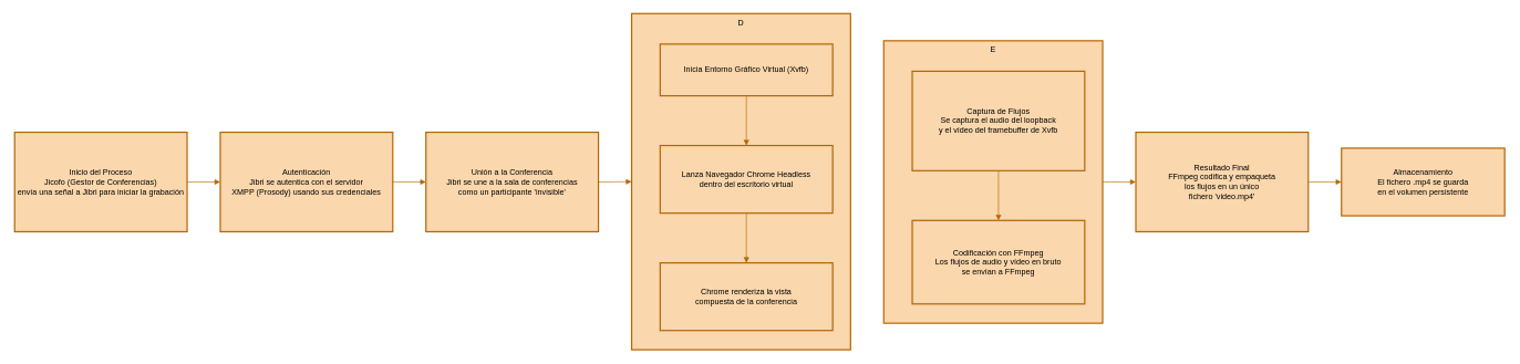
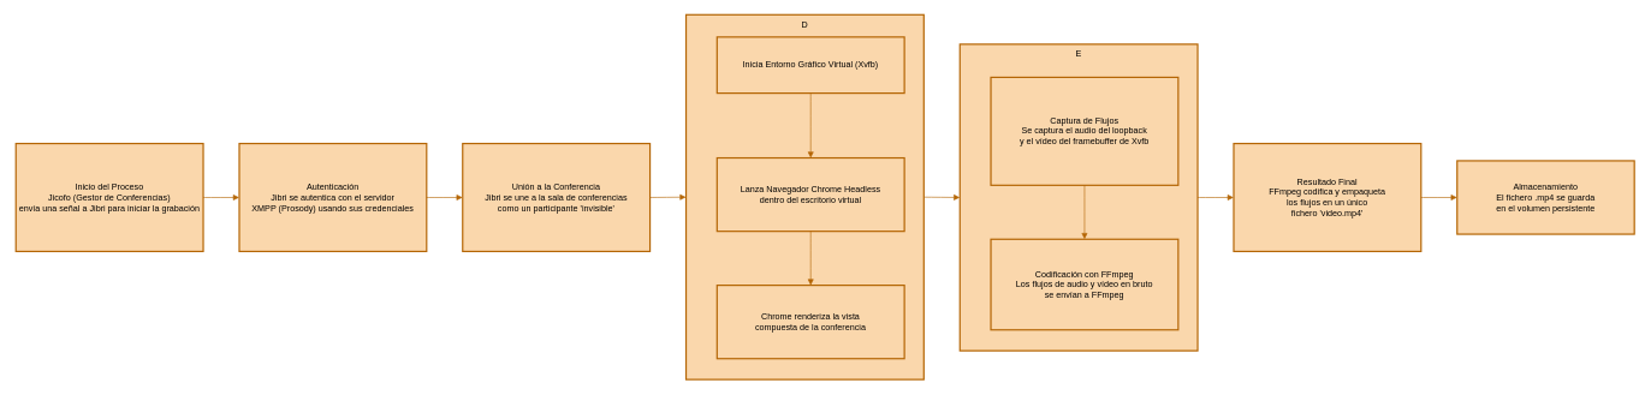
- <mxCell id="7" value="Inicia Entorno Gráfico Virtual (Xvfb)" style="whiteSpace=wrap;strokeWidth=2;fillColor=#fad7ac;strokeColor=#b46504;" vertex="1" parent="6"><mxGeometry x="43" y="46" width="260" height="78" as="geometry" /></mxCell>
+ <mxCell id="7" value="Inicia Entorno Gráfico Virtual (Xvfb)" style="whiteSpace=wrap;strokeWidth=2;fillColor=#fad7ac;strokeColor=#b46504;" vertex="1" parent="6"><mxGeometry x="43" y="31" width="260" height="78" as="geometry" /></mxCell>
+ <mxCell id="21" value="" style="curved=1;startArrow=none;endArrow=block;exitX=1;exitY=0.5;entryX=0;entryY=0.5;rounded=0;fillColor=#fad7ac;strokeColor=#b46504;" edge="1" parent="1" source="6" target="2"><mxGeometry relative="1" as="geometry"><Array as="points" /></mxGeometry></mxCell>
